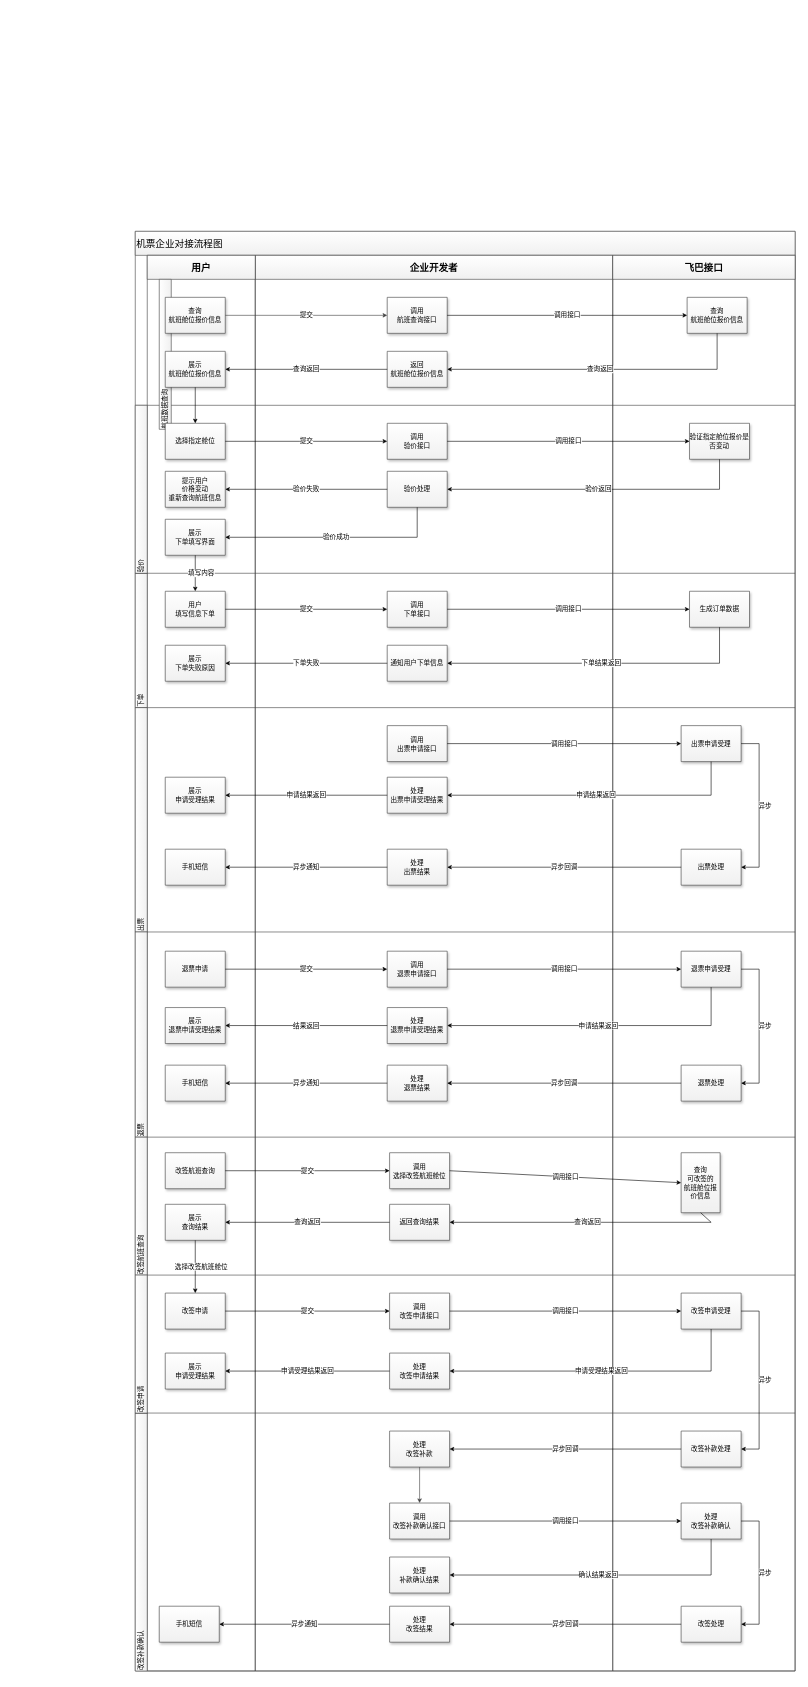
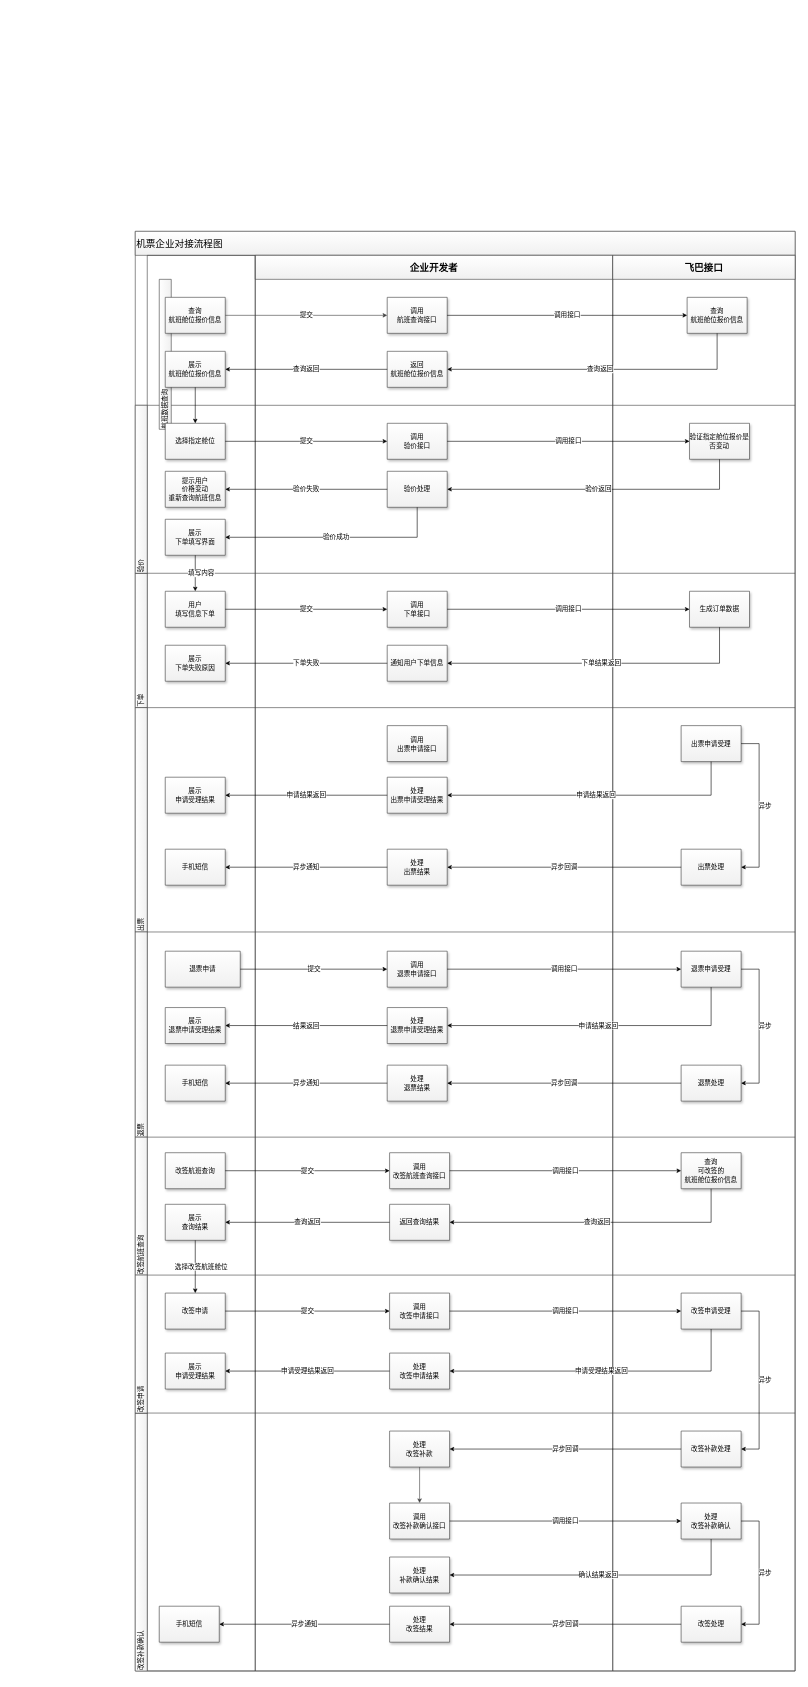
- <mxCell id="15" value="&lt;font style=&quot;font-size:16px;font-family:Calibri;color:#000000;direction:ltr;letter-spacing:0px;line-height:120%;opacity:1&quot;&gt;&lt;b&gt;用户&lt;br/&gt;&lt;/b&gt;&lt;/font&gt;" style="verticalAlign=middle;align=center;vsdxID=37;fillColor=#f0f0f0;gradientColor=#ffffff;gradientDirection=north;shape=stencil(nZBLDoAgDERP0z3SIyjew0SURgSD+Lu9kMZoXLhwN9O+tukAlrNpJg1SzDH4QW/URgNYgZTkjA4UkwJUgGXng+6DX1zLfmoymdXo17xh5zmRJ6Q42BWCfc2oJfdAr+Yv+AP9Cb7OJ3H/2JG1HNGz/84klThPVCc=);strokeColor=#404040;labelBackgroundColor=none;rounded=0;html=1;whiteSpace=wrap;" parent="13" vertex="1"><mxGeometry width="180" height="40" as="geometry" /></mxCell>
- <mxCell id="116" value="&lt;p style=&quot;align:center;margin-left:0;margin-right:0;margin-top:0px;margin-bottom:0px;text-indent:0;valign:middle;direction:ltr;&quot;&gt;&lt;font style=&quot;font-size:11px;font-family:Calibri;color:#000000;direction:ltr;letter-spacing:0px;line-height:120%;opacity:1&quot;&gt;调用接口&lt;br/&gt;&lt;/font&gt;&lt;/p&gt;" style="vsdxID=63;edgeStyle=none;startArrow=none;endArrow=classic;startSize=5;endSize=5;strokeColor=#000000;spacingTop=0;spacingBottom=0;spacingLeft=0;spacingRight=0;verticalAlign=middle;html=1;labelBackgroundColor=#FFFFFF;rounded=0;align=center;exitX=1;exitY=0.5;exitDx=0;exitDy=0;exitPerimeter=0;entryX=0;entryY=0.5;entryDx=0;entryDy=0;entryPerimeter=0;" parent="89" source="55" target="57" edge="1"><mxGeometry relative="1" as="geometry"><mxPoint as="offset" /><Array as="points" /></mxGeometry></mxCell>
- <mxCell id="63" value="&lt;font style=&quot;font-size:11px;font-family:Calibri;color:#000000;direction:ltr;letter-spacing:0px;line-height:120%;opacity:1&quot;&gt;退票申请&lt;br/&gt;&lt;/font&gt;" style="verticalAlign=middle;align=center;vsdxID=75;fillColor=#f0f0f0;gradientColor=#ffffff;gradientDirection=north;shape=stencil(nZBLDoAgDERP0z3SIyjew0SURgSD+Lu9kMZoXLhwN9O+tukAlrNpJg1SzDH4QW/URgNYgZTkjA4UkwJUgGXng+6DX1zLfmoymdXo17xh5zmRJ6Q42BWCfc2oJfdAr+Yv+AP9Cb7OJ3H/2JG1HNGz/84klThPVCc=);strokeColor=#404040;shadow=1;spacingTop=-1;spacingBottom=-1;spacingLeft=-1;spacingRight=-1;labelBackgroundColor=none;rounded=0;html=1;whiteSpace=wrap;" parent="2" vertex="1"><mxGeometry x="275" y="1585" width="100" height="60" as="geometry" /></mxCell>
+ <mxCell id="63" value="&lt;font style=&quot;font-size:11px;font-family:Calibri;color:#000000;direction:ltr;letter-spacing:0px;line-height:120%;opacity:1&quot;&gt;退票申请&lt;br/&gt;&lt;/font&gt;" style="verticalAlign=middle;align=center;vsdxID=75;fillColor=#f0f0f0;gradientColor=#ffffff;gradientDirection=north;shape=stencil(nZBLDoAgDERP0z3SIyjew0SURgSD+Lu9kMZoXLhwN9O+tukAlrNpJg1SzDH4QW/URgNYgZTkjA4UkwJUgGXng+6DX1zLfmoymdXo17xh5zmRJ6Q42BWCfc2oJfdAr+Yv+AP9Cb7OJ3H/2JG1HNGz/84klThPVCc=);strokeColor=#404040;shadow=1;spacingTop=-1;spacingBottom=-1;spacingLeft=-1;spacingRight=-1;labelBackgroundColor=none;rounded=0;html=1;whiteSpace=wrap;" parent="2" vertex="1"><mxGeometry x="275" y="1585" width="125" height="60" as="geometry" /></mxCell>
- <mxCell id="85" value="&lt;font style=&quot;font-size:11px;font-family:Calibri;color:#000000;direction:ltr;letter-spacing:0px;line-height:120%;opacity:1&quot;&gt;调用&lt;br/&gt;选择改签航班舱位&lt;br/&gt;&lt;/font&gt;" style="verticalAlign=middle;align=center;vsdxID=119;fillColor=#f0f0f0;gradientColor=#ffffff;gradientDirection=north;shape=stencil(nZBLDoAgDERP0z3SIyjew0SURgSD+Lu9kMZoXLhwN9O+tukAlrNpJg1SzDH4QW/URgNYgZTkjA4UkwJUgGXng+6DX1zLfmoymdXo17xh5zmRJ6Q42BWCfc2oJfdAr+Yv+AP9Cb7OJ3H/2JG1HNGz/84klThPVCc=);strokeColor=#404040;shadow=1;spacingTop=-1;spacingBottom=-1;spacingLeft=-1;spacingRight=-1;labelBackgroundColor=none;rounded=0;html=1;whiteSpace=wrap;" parent="2" vertex="1"><mxGeometry x="649" y="1921" width="100" height="60" as="geometry" /></mxCell>
+ <mxCell id="85" value="&lt;font style=&quot;font-size:11px;font-family:Calibri;color:#000000;direction:ltr;letter-spacing:0px;line-height:120%;opacity:1&quot;&gt;调用&lt;br/&gt;改签航班查询接口&lt;br/&gt;&lt;/font&gt;" style="verticalAlign=middle;align=center;vsdxID=119;fillColor=#f0f0f0;gradientColor=#ffffff;gradientDirection=north;shape=stencil(nZBLDoAgDERP0z3SIyjew0SURgSD+Lu9kMZoXLhwN9O+tukAlrNpJg1SzDH4QW/URgNYgZTkjA4UkwJUgGXng+6DX1zLfmoymdXo17xh5zmRJ6Q42BWCfc2oJfdAr+Yv+AP9Cb7OJ3H/2JG1HNGz/84klThPVCc=);strokeColor=#404040;shadow=1;spacingTop=-1;spacingBottom=-1;spacingLeft=-1;spacingRight=-1;labelBackgroundColor=none;rounded=0;html=1;whiteSpace=wrap;" parent="2" vertex="1"><mxGeometry x="649" y="1921" width="100" height="60" as="geometry" /></mxCell>
- <mxCell id="86" value="&lt;font style=&quot;font-size:11px;font-family:Calibri;color:#000000;direction:ltr;letter-spacing:0px;line-height:120%;opacity:1&quot;&gt;查询&lt;br/&gt;可改签的&lt;br/&gt;航班舱位报价信息&lt;br/&gt;&lt;/font&gt;" style="verticalAlign=middle;align=center;vsdxID=121;fillColor=#f0f0f0;gradientColor=#ffffff;gradientDirection=north;shape=stencil(nZBLDoAgDERP0z3SIyjew0SURgSD+Lu9kMZoXLhwN9O+tukAlrNpJg1SzDH4QW/URgNYgZTkjA4UkwJUgGXng+6DX1zLfmoymdXo17xh5zmRJ6Q42BWCfc2oJfdAr+Yv+AP9Cb7OJ3H/2JG1HNGz/84klThPVCc=);strokeColor=#404040;shadow=1;spacingTop=-1;spacingBottom=-1;spacingLeft=-1;spacingRight=-1;labelBackgroundColor=none;rounded=0;html=1;whiteSpace=wrap;" parent="2" vertex="1"><mxGeometry x="1135" y="1921" width="65" height="100" as="geometry" /></mxCell>
+ <mxCell id="86" value="&lt;font style=&quot;font-size:11px;font-family:Calibri;color:#000000;direction:ltr;letter-spacing:0px;line-height:120%;opacity:1&quot;&gt;查询&lt;br/&gt;可改签的&lt;br/&gt;航班舱位报价信息&lt;br/&gt;&lt;/font&gt;" style="verticalAlign=middle;align=center;vsdxID=121;fillColor=#f0f0f0;gradientColor=#ffffff;gradientDirection=north;shape=stencil(nZBLDoAgDERP0z3SIyjew0SURgSD+Lu9kMZoXLhwN9O+tukAlrNpJg1SzDH4QW/URgNYgZTkjA4UkwJUgGXng+6DX1zLfmoymdXo17xh5zmRJ6Q42BWCfc2oJfdAr+Yv+AP9Cb7OJ3H/2JG1HNGz/84klThPVCc=);strokeColor=#404040;shadow=1;spacingTop=-1;spacingBottom=-1;spacingLeft=-1;spacingRight=-1;labelBackgroundColor=none;rounded=0;html=1;whiteSpace=wrap;" parent="2" vertex="1"><mxGeometry x="1135" y="1921" width="100" height="60" as="geometry" /></mxCell>
